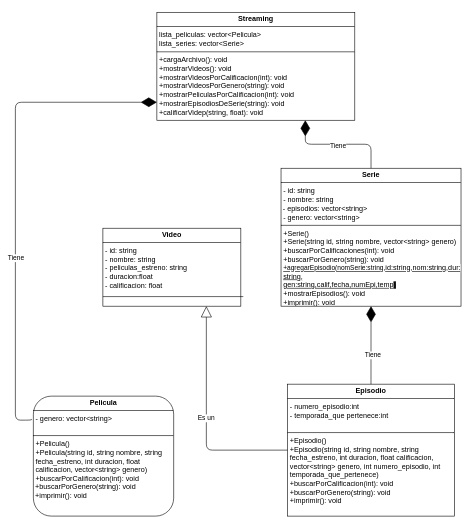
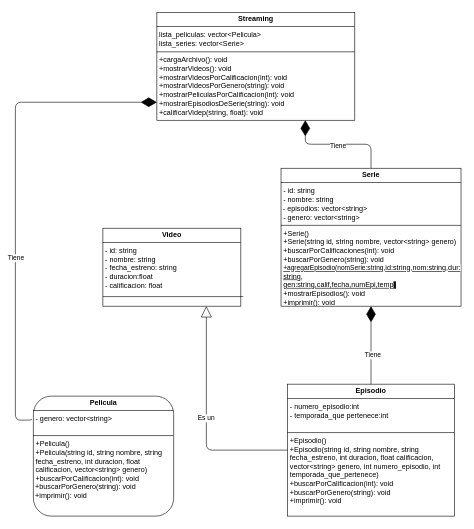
- <mxCell id="12" value="&lt;p style=&quot;margin:0px;margin-top:4px;text-align:center;&quot;&gt;&lt;b&gt;Video&lt;/b&gt;&lt;/p&gt;&lt;hr size=&quot;1&quot; style=&quot;border-style:solid;&quot;&gt;&lt;p style=&quot;margin:0px;margin-left:4px;&quot;&gt;&lt;/p&gt;&lt;p style=&quot;margin: 0px 0px 0px 4px;&quot;&gt;- id: string&lt;/p&gt;&lt;p style=&quot;margin: 0px 0px 0px 4px;&quot;&gt;- nombre: string&lt;/p&gt;&lt;p style=&quot;margin: 0px 0px 0px 4px;&quot;&gt;&lt;span&gt;&lt;font style=&quot;color: light-dark(rgb(0, 0, 0), rgb(255, 255, 255));&quot;&gt;- peliculas_estreno: string&lt;/font&gt;&lt;/span&gt;&lt;/p&gt;&lt;p style=&quot;margin: 0px 0px 0px 4px;&quot;&gt;&lt;span style=&quot;color: rgb(63, 63, 63);&quot;&gt;&lt;font style=&quot;color: light-dark(rgb(0, 0, 0), rgb(255, 255, 255));&quot;&gt;- duracion:float&lt;/font&gt;&lt;/span&gt;&lt;/p&gt;&lt;p style=&quot;margin: 0px 0px 0px 4px;&quot;&gt;&lt;span style=&quot;background-color: transparent;&quot;&gt;- calificacion: float&lt;/span&gt;&lt;/p&gt;&lt;div&gt;&lt;span style=&quot;background-color: transparent;&quot;&gt;&lt;br&gt;&lt;/span&gt;&lt;/div&gt;" style="verticalAlign=top;align=left;overflow=fill;html=1;whiteSpace=wrap;" vertex="1" parent="1"><mxGeometry x="165.91" y="380" width="230" height="130" as="geometry" /></mxCell>
+ <mxCell id="12" value="&lt;p style=&quot;margin:0px;margin-top:4px;text-align:center;&quot;&gt;&lt;b&gt;Video&lt;/b&gt;&lt;/p&gt;&lt;hr size=&quot;1&quot; style=&quot;border-style:solid;&quot;&gt;&lt;p style=&quot;margin:0px;margin-left:4px;&quot;&gt;&lt;/p&gt;&lt;p style=&quot;margin: 0px 0px 0px 4px;&quot;&gt;- id: string&lt;/p&gt;&lt;p style=&quot;margin: 0px 0px 0px 4px;&quot;&gt;- nombre: string&lt;/p&gt;&lt;p style=&quot;margin: 0px 0px 0px 4px;&quot;&gt;&lt;span&gt;&lt;font style=&quot;color: light-dark(rgb(0, 0, 0), rgb(255, 255, 255));&quot;&gt;- fecha_estreno: string&lt;/font&gt;&lt;/span&gt;&lt;/p&gt;&lt;p style=&quot;margin: 0px 0px 0px 4px;&quot;&gt;&lt;span style=&quot;color: rgb(63, 63, 63);&quot;&gt;&lt;font style=&quot;color: light-dark(rgb(0, 0, 0), rgb(255, 255, 255));&quot;&gt;- duracion:float&lt;/font&gt;&lt;/span&gt;&lt;/p&gt;&lt;p style=&quot;margin: 0px 0px 0px 4px;&quot;&gt;&lt;span style=&quot;background-color: transparent;&quot;&gt;- calificacion: float&lt;/span&gt;&lt;/p&gt;&lt;div&gt;&lt;span style=&quot;background-color: transparent;&quot;&gt;&lt;br&gt;&lt;/span&gt;&lt;/div&gt;" style="verticalAlign=top;align=left;overflow=fill;html=1;whiteSpace=wrap;" vertex="1" parent="1"><mxGeometry x="165.91" y="380" width="230" height="130" as="geometry" /></mxCell>
